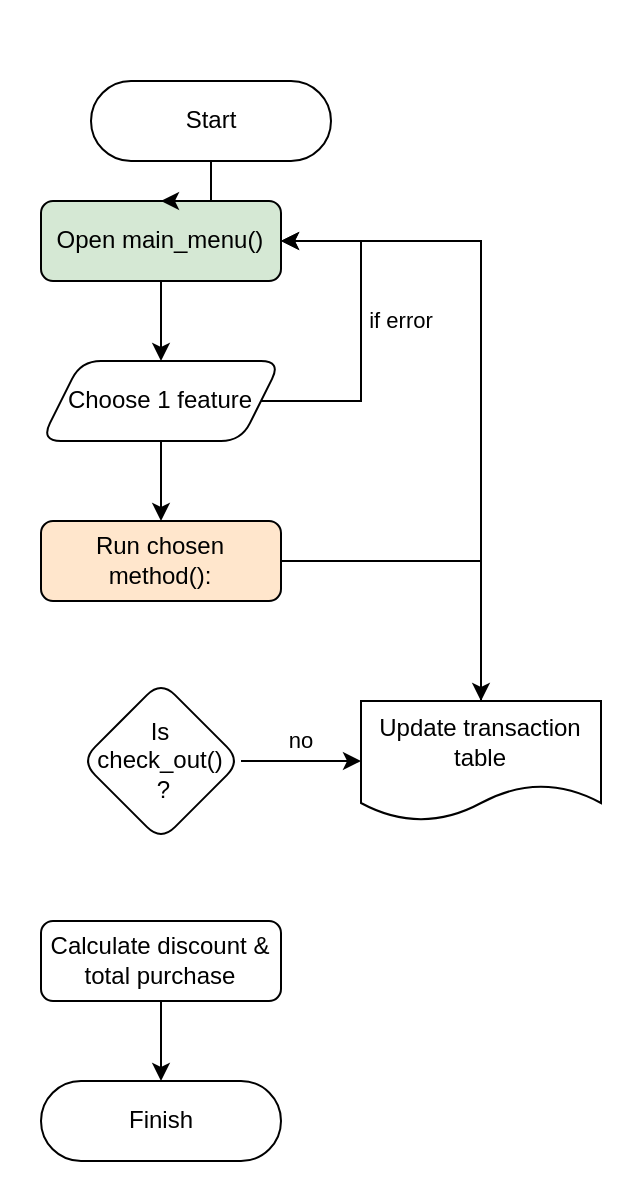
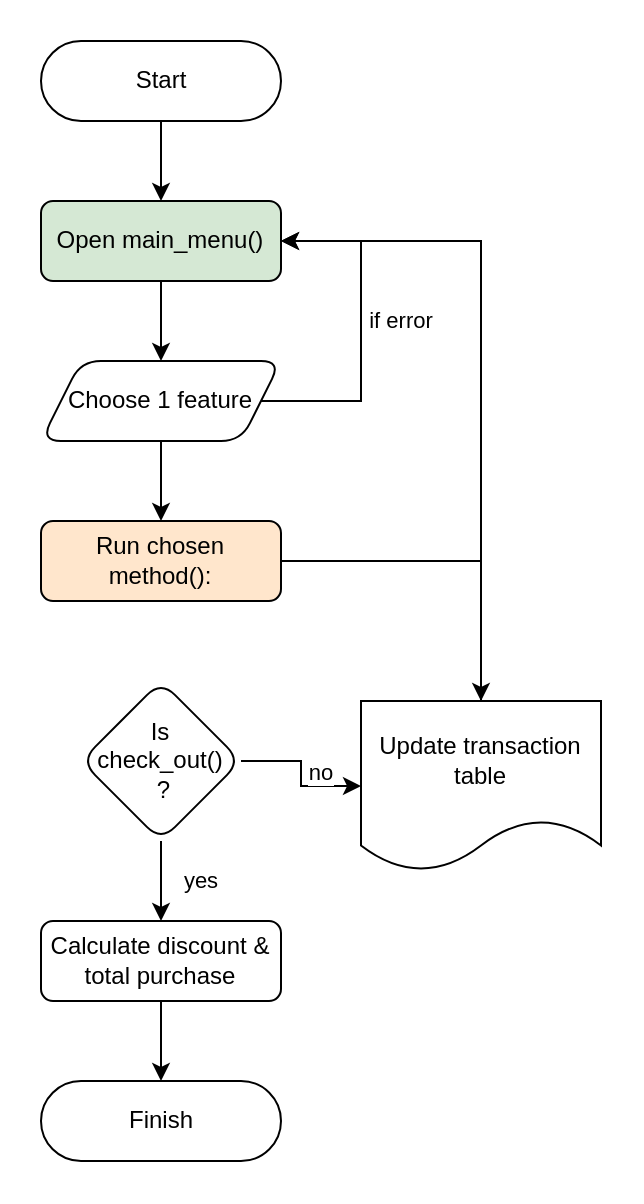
- <mxCell id="5" value="Start" style="html=1;dashed=0;whitespace=wrap;shape=mxgraph.dfd.start" vertex="1" parent="1"><mxGeometry x="45" y="40" width="120" height="40" as="geometry" /></mxCell>
+ <mxCell id="5" value="Start" style="html=1;dashed=0;whitespace=wrap;shape=mxgraph.dfd.start" vertex="1" parent="1"><mxGeometry x="20" width="120" height="40" as="geometry" y="20" /></mxCell>
- <mxCell id="15" value="Update transaction table" style="shape=document;whiteSpace=wrap;html=1;boundedLbl=1;rounded=1;glass=0;strokeWidth=1;shadow=0;" vertex="1" parent="1"><mxGeometry x="180" y="350" width="120" height="60" as="geometry" /></mxCell>
+ <mxCell id="15" value="Update transaction table" style="shape=document;whiteSpace=wrap;html=1;boundedLbl=1;rounded=1;glass=0;strokeWidth=1;shadow=0;" vertex="1" parent="1"><mxGeometry x="180" y="350" width="120" height="85" as="geometry" /></mxCell>
+ <mxCell id="12" value="yes" style="edgeStyle=orthogonalEdgeStyle;rounded=0;orthogonalLoop=1;jettySize=auto;html=1;" edge="1" parent="1" source="13" target="17"><mxGeometry y="20" relative="1" as="geometry"><mxPoint as="offset" /></mxGeometry></mxCell>
